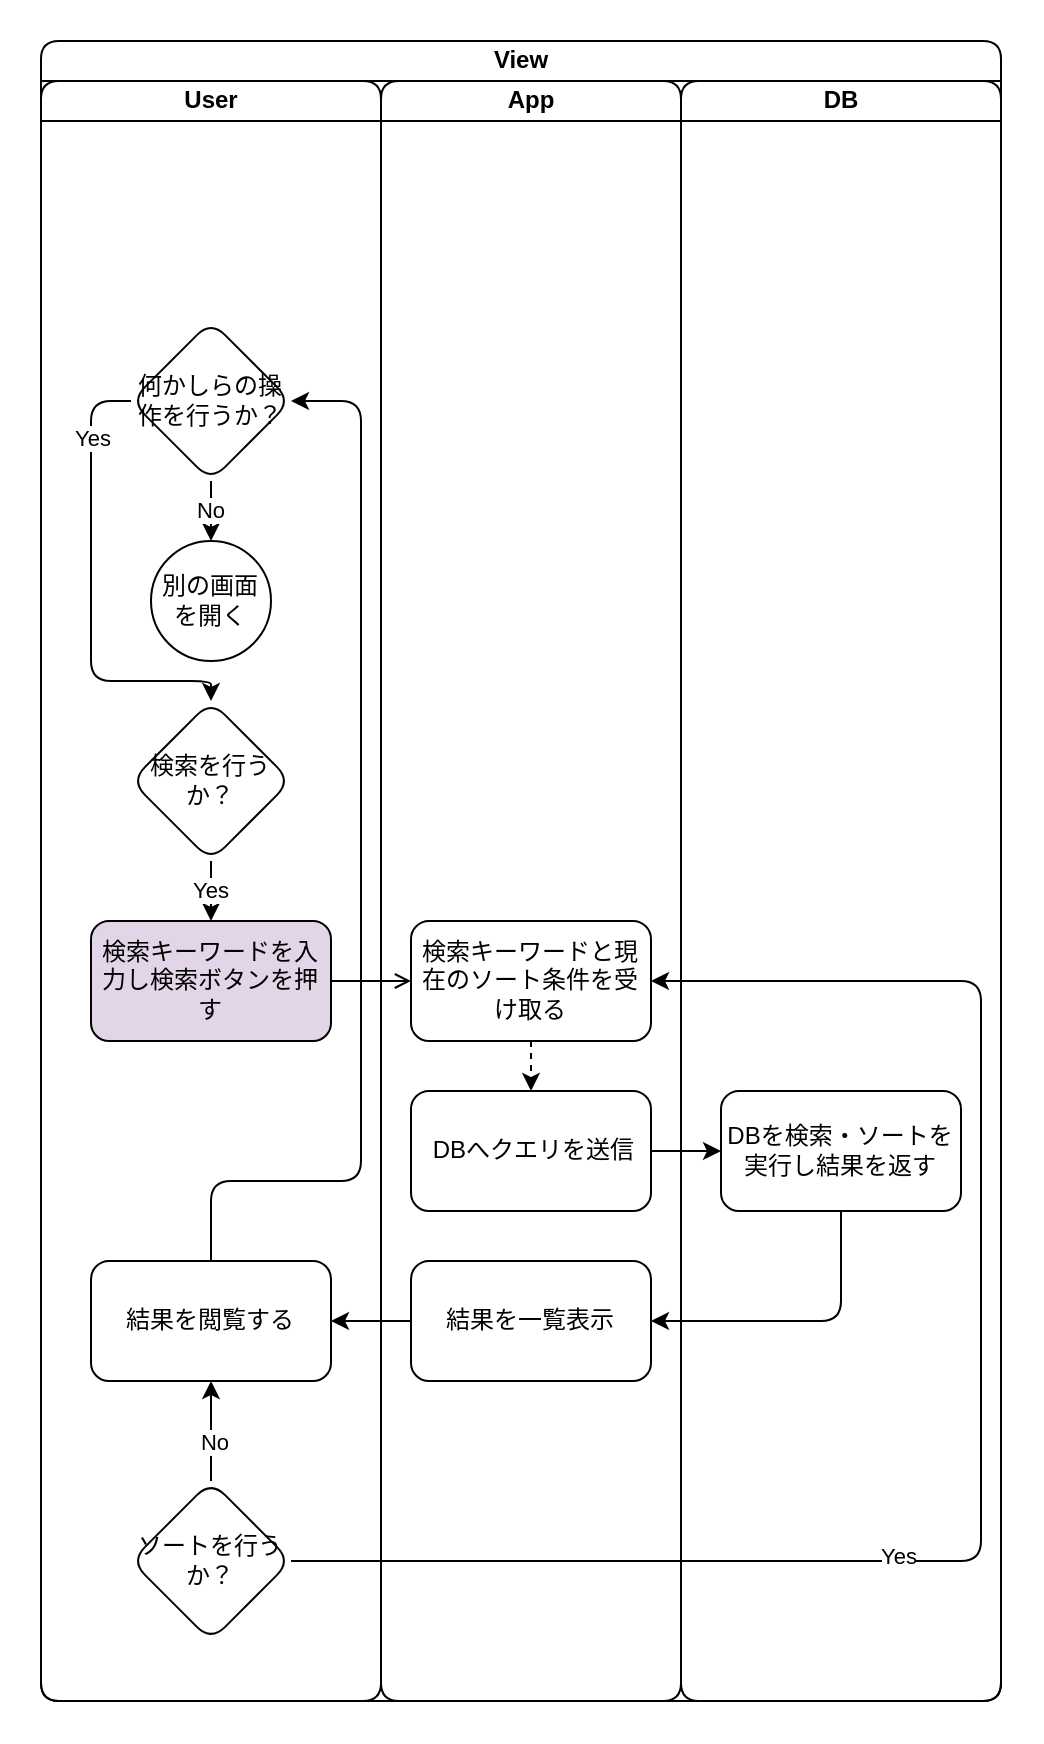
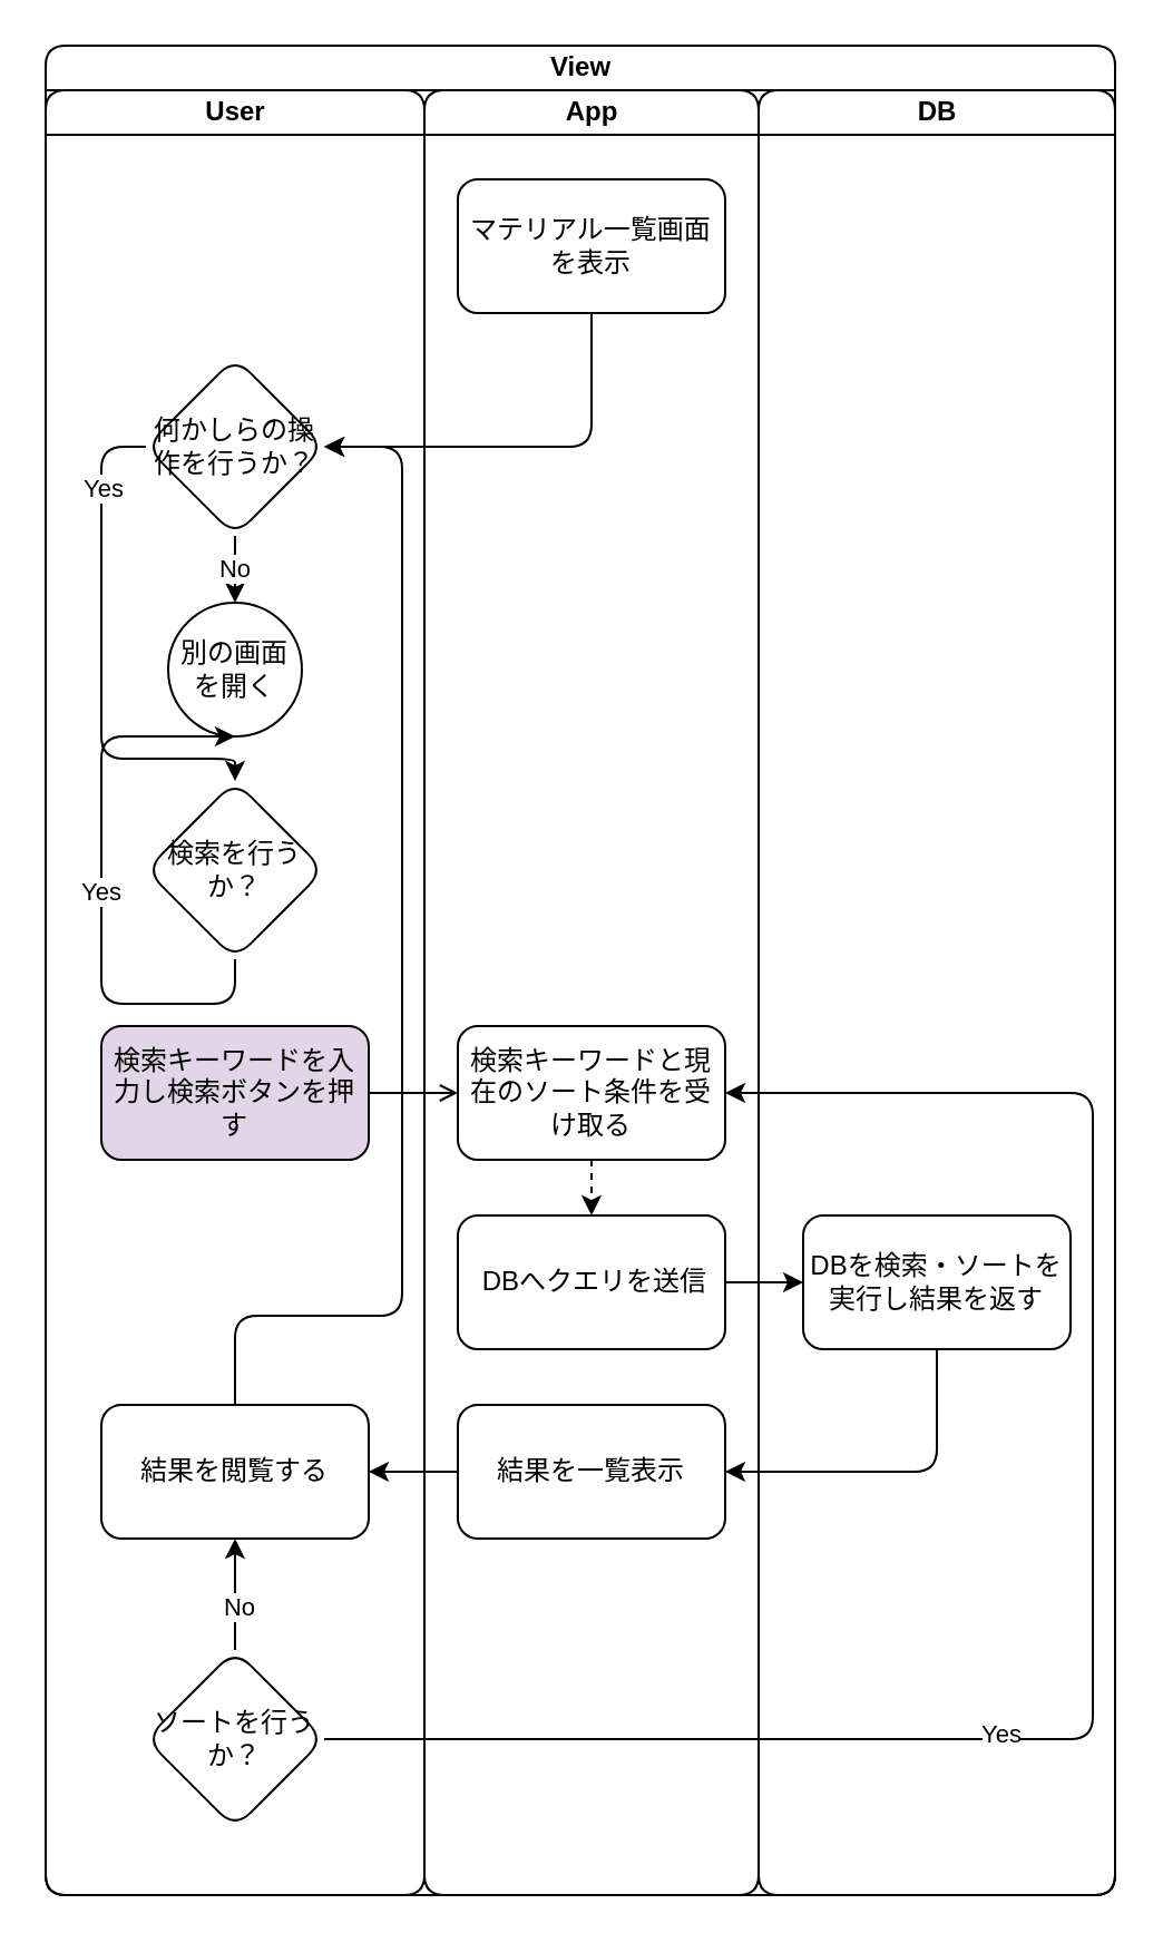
+ <mxCell id="18" value="マテリアル一覧画面を表示" style="whiteSpace=wrap;html=1;rounded=1;" vertex="1" parent="17"><mxGeometry x="15.0" y="40" width="120" height="60" as="geometry" /></mxCell>
+ <mxCell id="25" style="edgeStyle=orthogonalEdgeStyle;rounded=1;orthogonalLoop=1;jettySize=auto;html=1;exitX=0.5;exitY=1;exitDx=0;exitDy=0;entryX=1;entryY=0.5;entryDx=0;entryDy=0;" edge="1" parent="2" source="18" target="7"><mxGeometry relative="1" as="geometry" /></mxCell>
- <mxCell id="9" value="Yes" style="edgeStyle=orthogonalEdgeStyle;rounded=1;orthogonalLoop=1;jettySize=auto;html=1;exitX=0.5;exitY=1;exitDx=0;exitDy=0;" edge="1" parent="3" source="10" target="11"><mxGeometry relative="1" as="geometry" /></mxCell>
+ <mxCell id="9" value="Yes" style="edgeStyle=orthogonalEdgeStyle;rounded=1;orthogonalLoop=1;jettySize=auto;html=1;exitX=0.5;exitY=1;exitDx=0;exitDy=0;" edge="1" parent="3" source="10" target="8"><mxGeometry relative="1" as="geometry" /></mxCell>
